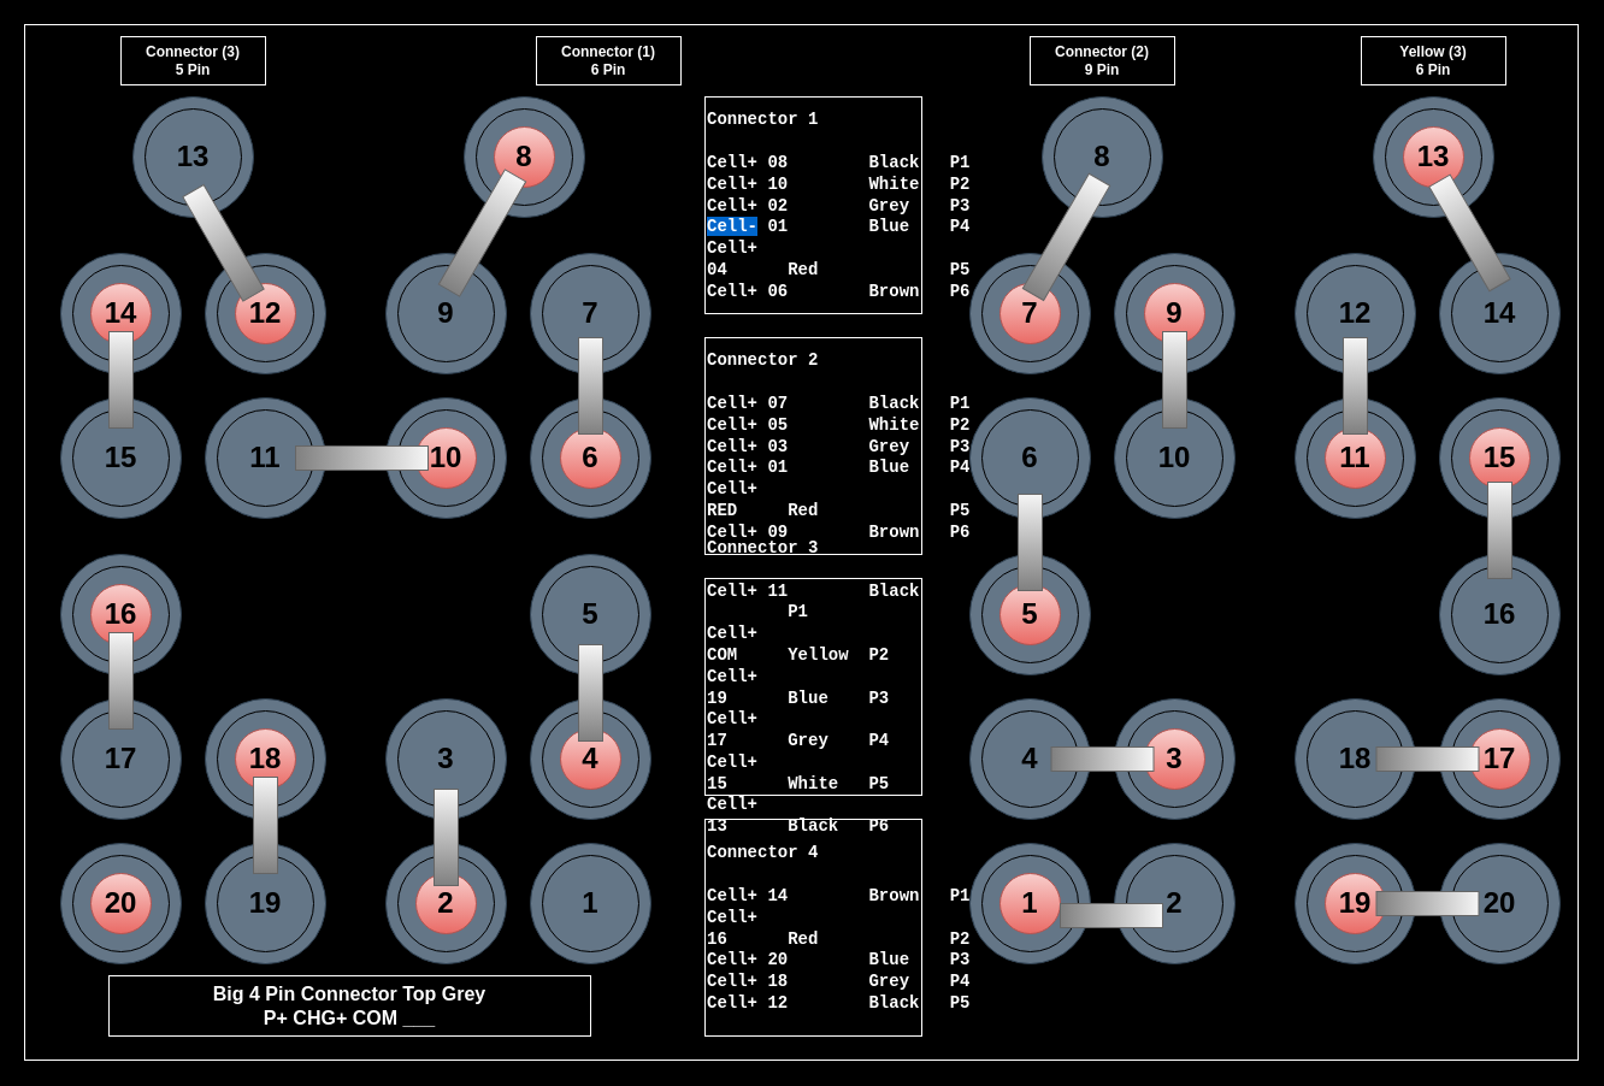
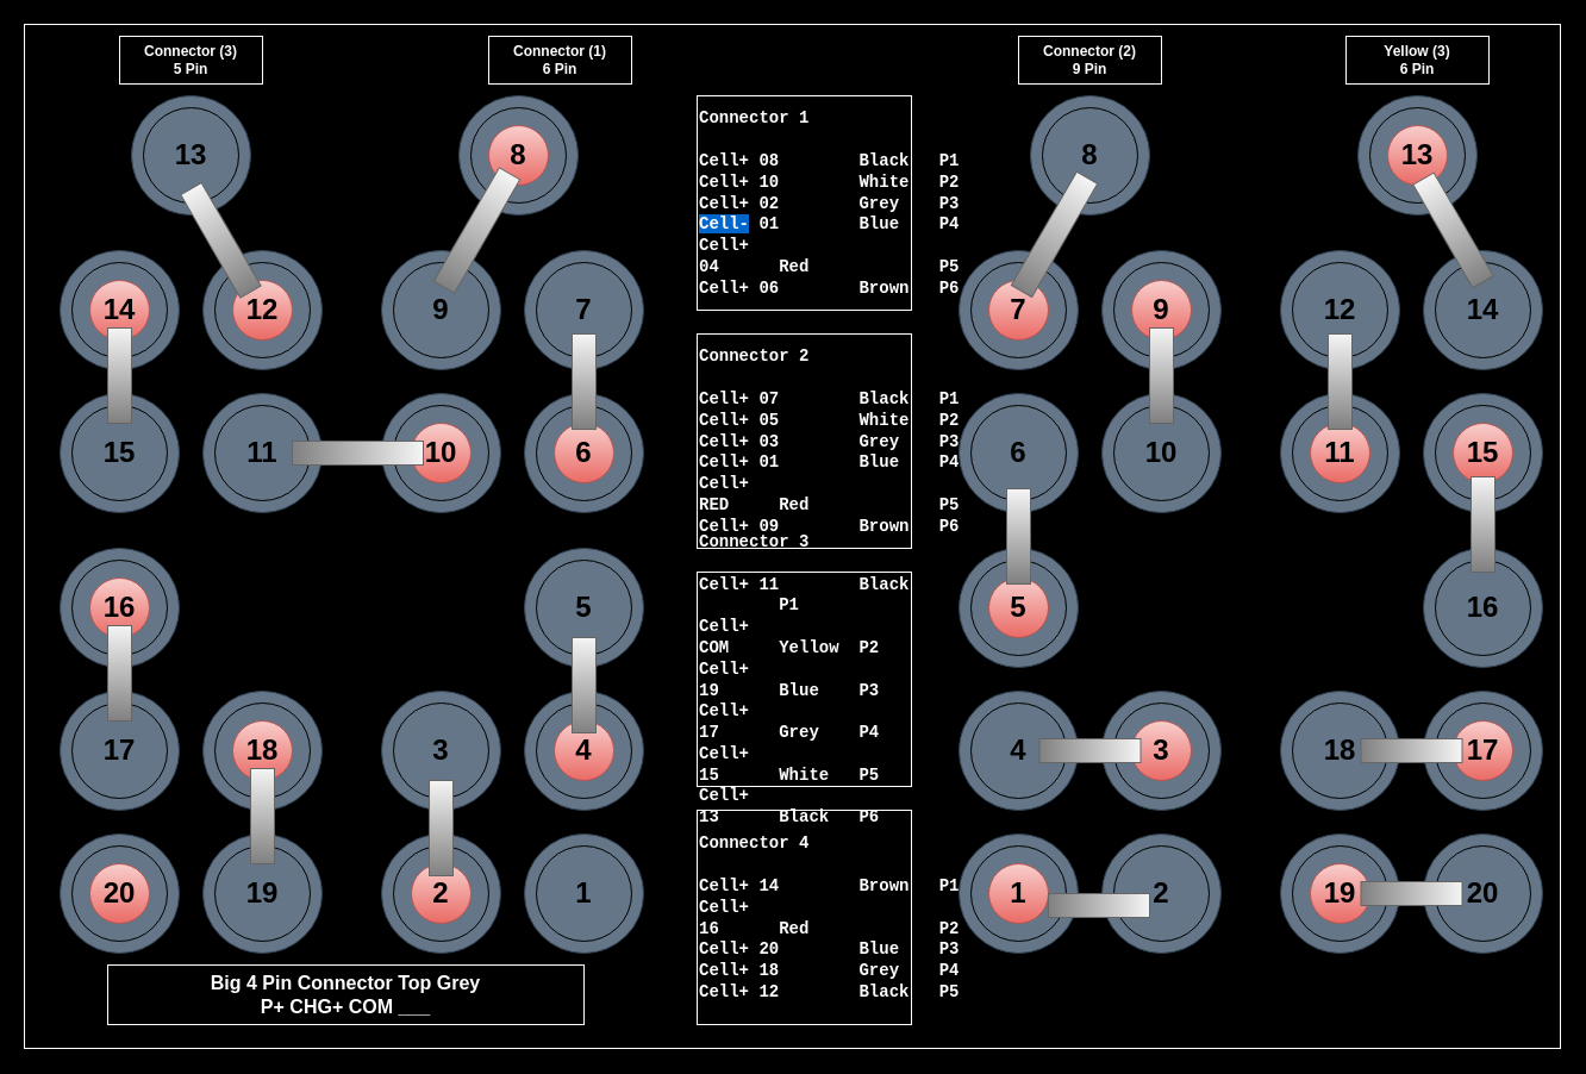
- <mxCell id="131" value="&lt;b&gt;&lt;font color=&quot;#ffffff&quot;&gt;Connector (1)&lt;br&gt;6 Pin&lt;/font&gt;&lt;/b&gt;" style="rounded=0;whiteSpace=wrap;html=1;strokeColor=#FFFFFF;fillColor=#000000;" vertex="1" parent="1"><mxGeometry x="445" y="30" width="120" height="40" as="geometry" /></mxCell>
+ <mxCell id="131" value="&lt;b&gt;&lt;font color=&quot;#ffffff&quot;&gt;Connector (1)&lt;br&gt;6 Pin&lt;/font&gt;&lt;/b&gt;" style="rounded=0;whiteSpace=wrap;html=1;strokeColor=#FFFFFF;fillColor=#000000;" vertex="1" parent="1"><mxGeometry x="410" y="30" width="120" height="40" as="geometry" /></mxCell>
